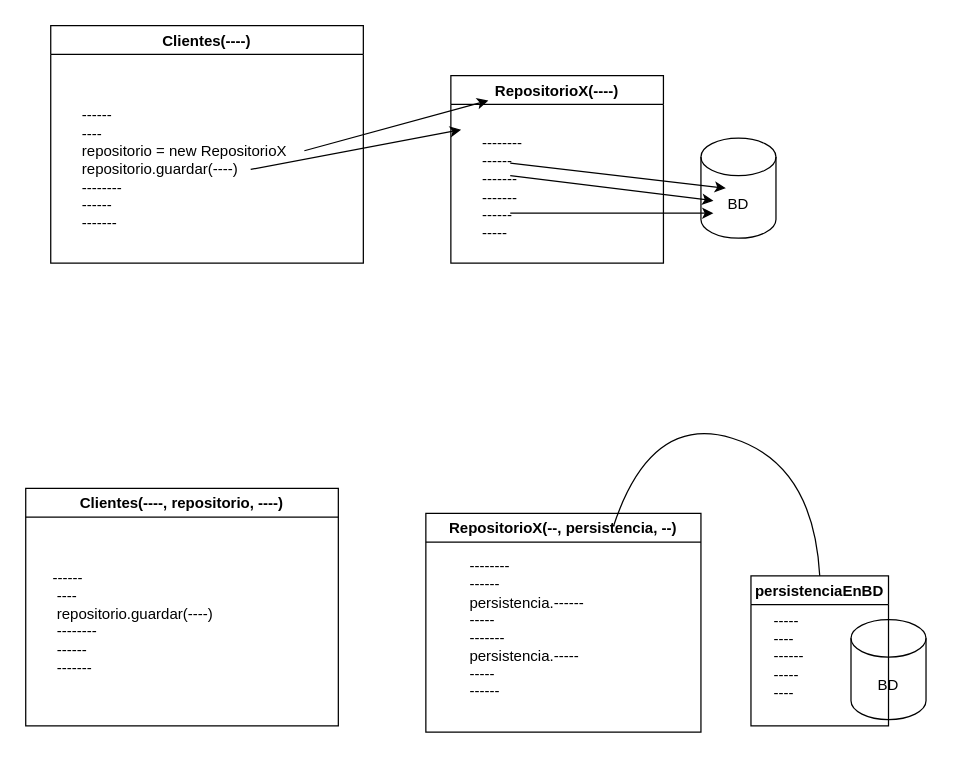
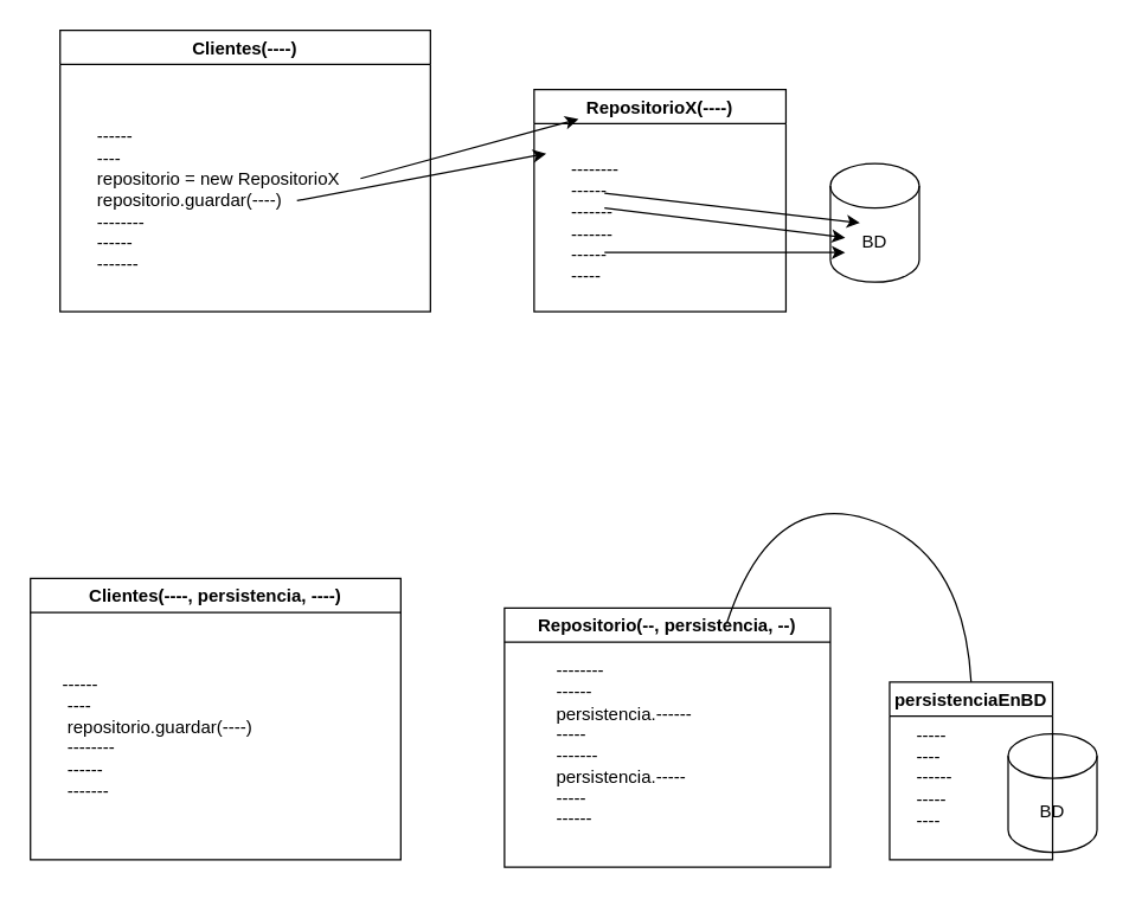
- <mxCell id="9" value="Clientes(----, repositorio, ----)" style="swimlane;startSize=23;" parent="1" vertex="1"><mxGeometry x="20" y="390" width="250" height="190" as="geometry" /></mxCell>
+ <mxCell id="9" value="Clientes(----, persistencia, ----)" style="swimlane;startSize=23;" parent="1" vertex="1"><mxGeometry x="20" y="390" width="250" height="190" as="geometry" /></mxCell>
- <mxCell id="11" value="RepositorioX(--, persistencia, --)" style="swimlane;" parent="1" vertex="1"><mxGeometry x="340" y="410" width="220" height="175" as="geometry" /></mxCell>
+ <mxCell id="11" value="Repositorio(--, persistencia, --)" style="swimlane;" parent="1" vertex="1"><mxGeometry x="340" y="410" width="220" height="175" as="geometry" /></mxCell>
